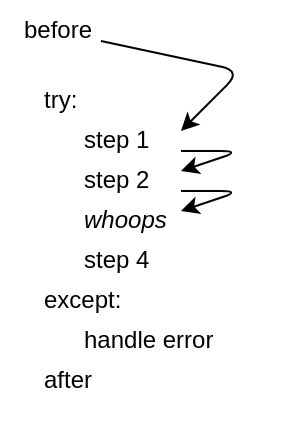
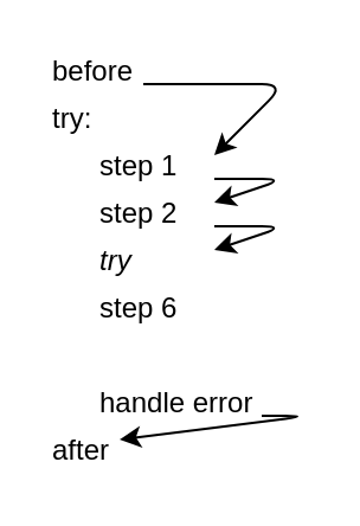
- <mxCell id="9" value="before" style="text;html=1;strokeColor=none;fillColor=none;align=left;verticalAlign=middle;whiteSpace=wrap;rounded=0;" vertex="1" parent="1"><mxGeometry x="10" y="5" width="40" height="20" as="geometry" /></mxCell>
+ <mxCell id="9" value="before" style="text;html=1;strokeColor=none;fillColor=none;align=left;verticalAlign=middle;whiteSpace=wrap;rounded=0;" vertex="1" parent="1"><mxGeometry x="20" y="20" width="40" height="20" as="geometry" /></mxCell>
- <mxCell id="5" value="&lt;i&gt;whoops&lt;/i&gt;" style="text;html=1;strokeColor=none;fillColor=none;align=left;verticalAlign=middle;whiteSpace=wrap;rounded=0;" vertex="1" parent="1"><mxGeometry x="40" y="100" width="50" height="20" as="geometry" /></mxCell>
+ <mxCell id="5" value="&lt;i&gt;try&lt;/i&gt;" style="text;html=1;strokeColor=none;fillColor=none;align=left;verticalAlign=middle;whiteSpace=wrap;rounded=0;" vertex="1" parent="1"><mxGeometry x="40" y="100" width="50" height="20" as="geometry" /></mxCell>
- <mxCell id="6" value="step 4" style="text;html=1;strokeColor=none;fillColor=none;align=left;verticalAlign=middle;whiteSpace=wrap;rounded=0;" vertex="1" parent="1"><mxGeometry x="40" y="120" width="50" height="20" as="geometry" /></mxCell>
+ <mxCell id="6" value="step 6" style="text;html=1;strokeColor=none;fillColor=none;align=left;verticalAlign=middle;whiteSpace=wrap;rounded=0;" vertex="1" parent="1"><mxGeometry x="40" y="120" width="50" height="20" as="geometry" /></mxCell>
- <mxCell id="7" value="except:" style="text;html=1;strokeColor=none;fillColor=none;align=left;verticalAlign=middle;whiteSpace=wrap;rounded=0;" vertex="1" parent="1"><mxGeometry x="20" y="140" width="50" height="20" as="geometry" /></mxCell>
+ <mxCell id="14" value="" style="endArrow=classic;html=1;exitX=1;exitY=0.75;exitDx=0;exitDy=0;entryX=1;entryY=0.25;entryDx=0;entryDy=0;" edge="1" parent="1" source="8" target="10"><mxGeometry width="50" height="50" relative="1" as="geometry"><mxPoint x="20" y="270" as="sourcePoint" /><mxPoint x="70" y="220" as="targetPoint" /><Array as="points"><mxPoint x="130" y="175" /></Array></mxGeometry></mxCell>
